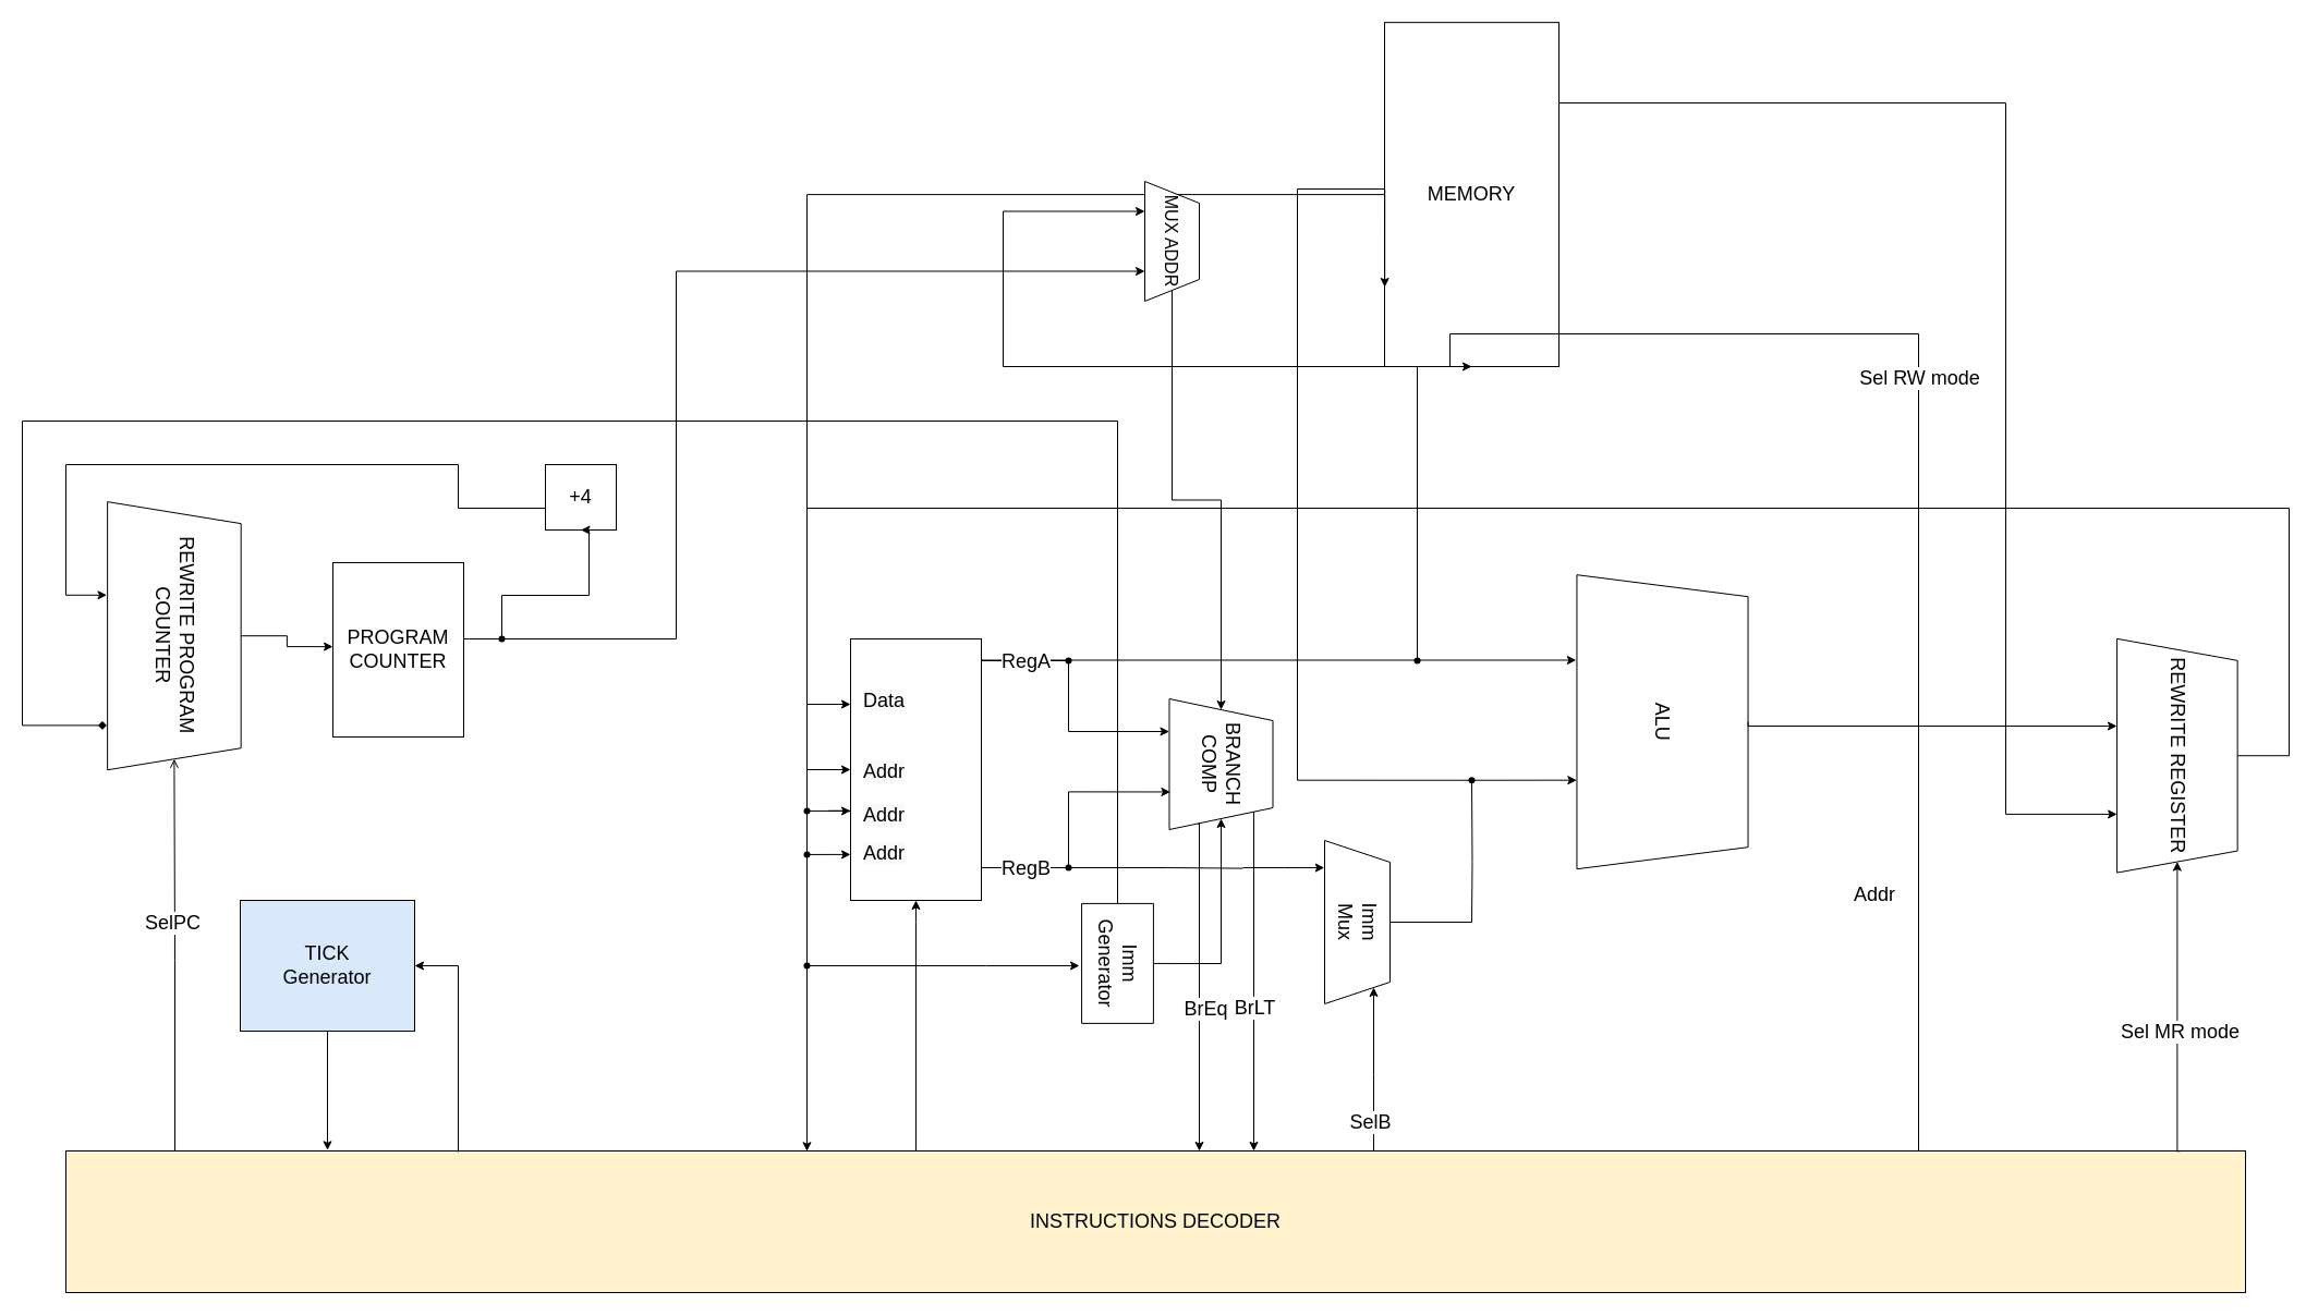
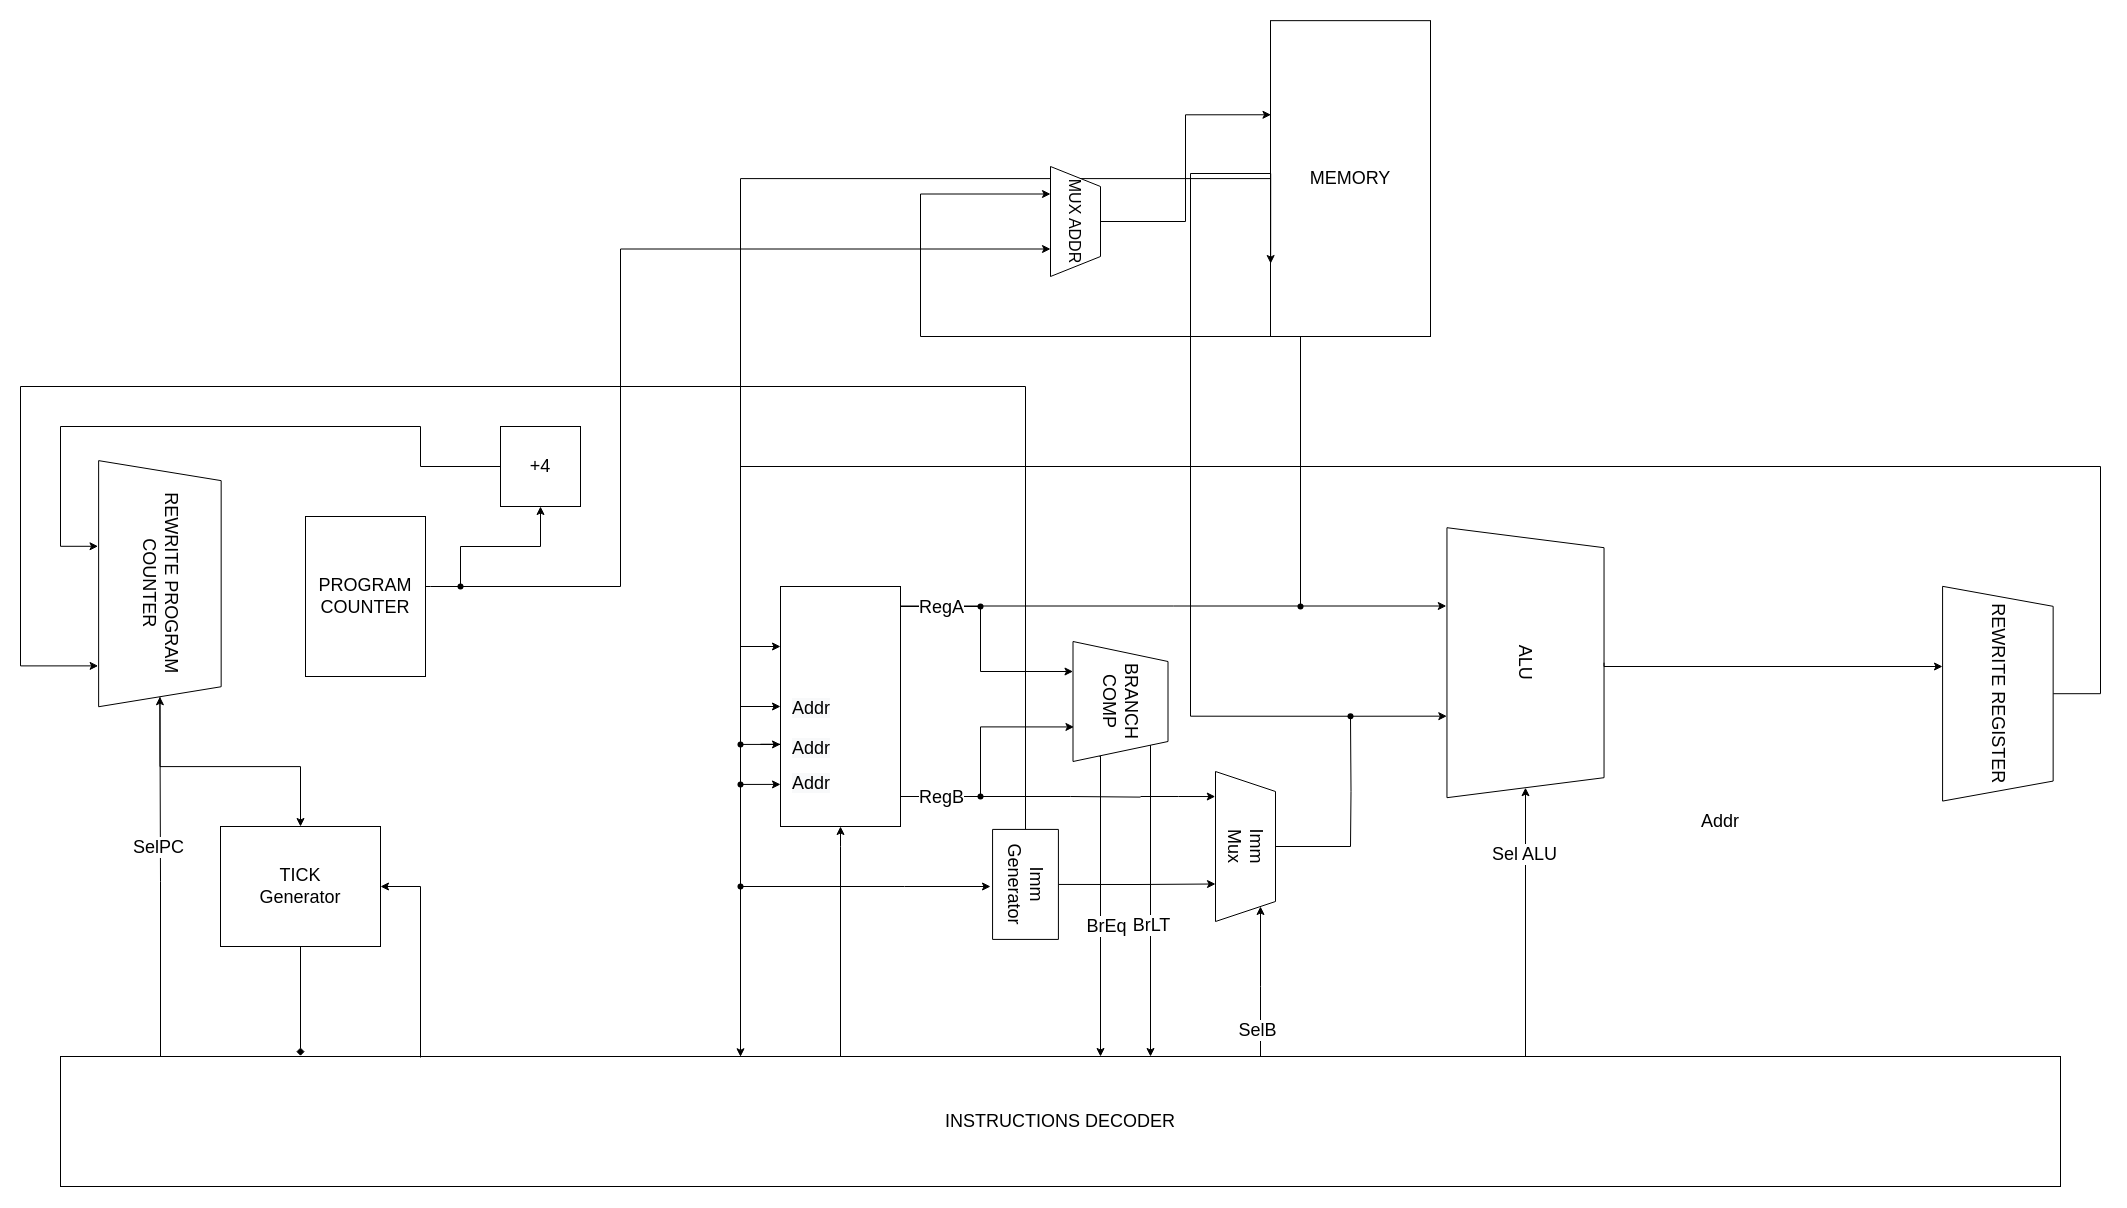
- <mxCell id="11" style="edgeStyle=orthogonalEdgeStyle;rounded=0;orthogonalLoop=1;jettySize=auto;html=1;entryX=0.75;entryY=1;entryDx=0;entryDy=0;" edge="1" parent="1" source="12" target="31"><mxGeometry relative="1" as="geometry"><mxPoint x="1840" y="766" as="targetPoint" /><Array as="points"><mxPoint x="1840" y="94" /><mxPoint x="1840" y="747" /></Array></mxGeometry></mxCell>
- <mxCell id="16" style="edgeStyle=orthogonalEdgeStyle;rounded=0;orthogonalLoop=1;jettySize=auto;html=1;fontSize=18;entryX=0.5;entryY=1;entryDx=0;entryDy=0;" parent="1" source="20" target="12" edge="1"><mxGeometry relative="1" as="geometry"><mxPoint x="1770" y="916" as="targetPoint" /><Array as="points"><mxPoint x="1760" y="306" /><mxPoint x="1330" y="306" /></Array></mxGeometry></mxCell>
- <mxCell id="17" value="Sel RW mode" style="edgeLabel;html=1;align=center;verticalAlign=middle;resizable=0;points=[];fontSize=18;" parent="16" vertex="1" connectable="0"><mxGeometry x="0.155" relative="1" as="geometry"><mxPoint as="offset" /></mxGeometry></mxCell>
- <mxCell id="23" value="+4" style="whiteSpace=wrap;html=1;aspect=fixed;fontSize=18;" parent="1" vertex="1"><mxGeometry x="500" y="426" width="65" height="60" as="geometry" /></mxCell>
+ <mxCell id="23" value="+4" style="whiteSpace=wrap;html=1;aspect=fixed;fontSize=18;" parent="1" vertex="1"><mxGeometry x="500" y="426" width="80" height="80" as="geometry" /></mxCell>
- <mxCell id="74" style="edgeStyle=orthogonalEdgeStyle;rounded=0;orthogonalLoop=1;jettySize=auto;html=1;" edge="1" parent="1" source="75" target="36"><mxGeometry relative="1" as="geometry" /></mxCell>
+ <mxCell id="74" style="edgeStyle=orthogonalEdgeStyle;rounded=0;orthogonalLoop=1;jettySize=auto;html=1;entryX=0.003;entryY=0.298;entryDx=0;entryDy=0;entryPerimeter=0;" edge="1" parent="1" source="75" target="12"><mxGeometry relative="1" as="geometry" /></mxCell>
- <mxCell id="26" style="edgeStyle=orthogonalEdgeStyle;rounded=0;orthogonalLoop=1;jettySize=auto;html=1;entryX=0;entryY=0.482;entryDx=0;entryDy=0;entryPerimeter=0;fontSize=18;" parent="1" source="27" target="21" edge="1"><mxGeometry relative="1" as="geometry" /></mxCell>
+ <mxCell id="26" style="edgeStyle=orthogonalEdgeStyle;rounded=0;orthogonalLoop=1;jettySize=auto;html=1;fontSize=18;" parent="1" source="27" target="70" edge="1"><mxGeometry relative="1" as="geometry" /></mxCell>
- <mxCell id="62" value="&lt;span style=&quot;color: rgb(0, 0, 0); font-family: Helvetica; font-size: 18px; font-style: normal; font-variant-ligatures: normal; font-variant-caps: normal; font-weight: 400; letter-spacing: normal; orphans: 2; text-align: center; text-indent: 0px; text-transform: none; widows: 2; word-spacing: 0px; -webkit-text-stroke-width: 0px; background-color: rgb(248, 249, 250); text-decoration-thickness: initial; text-decoration-style: initial; text-decoration-color: initial; float: none; display: inline !important;&quot;&gt;Data&lt;/span&gt;" style="text;whiteSpace=wrap;html=1;fontSize=18;" parent="1" vertex="1"><mxGeometry x="790" y="626" width="70" height="50" as="geometry" /></mxCell>
- <mxCell id="2" style="edgeStyle=orthogonalEdgeStyle;rounded=0;orthogonalLoop=1;jettySize=auto;html=1;fontSize=18;entryX=0.834;entryY=1.004;entryDx=0;entryDy=0;entryPerimeter=0;startArrow=none;exitX=0;exitY=0.5;exitDx=0;exitDy=0;endArrow=diamond;" parent="1" source="10" target="27" edge="1"><mxGeometry relative="1" as="geometry"><mxPoint x="70" y="666" as="targetPoint" /><Array as="points"><mxPoint x="1025" y="386" /><mxPoint x="20" y="386" /><mxPoint x="20" y="665" /></Array><mxPoint x="1020" y="776" as="sourcePoint" /></mxGeometry></mxCell>
+ <mxCell id="2" style="edgeStyle=orthogonalEdgeStyle;rounded=0;orthogonalLoop=1;jettySize=auto;html=1;fontSize=18;entryX=0.834;entryY=1.004;entryDx=0;entryDy=0;entryPerimeter=0;startArrow=none;exitX=0;exitY=0.5;exitDx=0;exitDy=0;" parent="1" source="10" target="27" edge="1"><mxGeometry relative="1" as="geometry"><mxPoint x="70" y="666" as="targetPoint" /><Array as="points"><mxPoint x="1025" y="386" /><mxPoint x="20" y="386" /><mxPoint x="20" y="665" /></Array><mxPoint x="1020" y="776" as="sourcePoint" /></mxGeometry></mxCell>
- <mxCell id="24" style="edgeStyle=orthogonalEdgeStyle;rounded=0;orthogonalLoop=1;jettySize=auto;html=1;fontSize=18;exitX=0.05;exitY=0;exitDx=0;exitDy=0;exitPerimeter=0;entryX=1;entryY=0.5;entryDx=0;entryDy=0;endArrow=open;" parent="1" source="20" target="27" edge="1"><mxGeometry relative="1" as="geometry"><mxPoint x="270" y="826" as="targetPoint" /></mxGeometry></mxCell>
+ <mxCell id="24" style="edgeStyle=orthogonalEdgeStyle;rounded=0;orthogonalLoop=1;jettySize=auto;html=1;fontSize=18;exitX=0.05;exitY=0;exitDx=0;exitDy=0;exitPerimeter=0;entryX=1;entryY=0.5;entryDx=0;entryDy=0;" parent="1" source="20" target="27" edge="1"><mxGeometry relative="1" as="geometry"><mxPoint x="270" y="826" as="targetPoint" /></mxGeometry></mxCell>
- <mxCell id="9" style="edgeStyle=orthogonalEdgeStyle;rounded=0;orthogonalLoop=1;jettySize=auto;html=1;" parent="1" source="10" target="36" edge="1"><mxGeometry relative="1" as="geometry" /></mxCell>
+ <mxCell id="9" style="edgeStyle=orthogonalEdgeStyle;rounded=0;orthogonalLoop=1;jettySize=auto;html=1;entryX=0.75;entryY=1;entryDx=0;entryDy=0;" parent="1" source="10" target="8" edge="1"><mxGeometry relative="1" as="geometry" /></mxCell>
- <mxCell id="70" value="&lt;font style=&quot;font-size: 18px;&quot;&gt;TICK&lt;br&gt;Generator&lt;/font&gt;" style="rounded=0;whiteSpace=wrap;html=1;fillColor=#dae8fc;" parent="1" vertex="1"><mxGeometry x="220" y="826" width="160" height="120" as="geometry" /></mxCell>
+ <mxCell id="70" value="&lt;font style=&quot;font-size: 18px;&quot;&gt;TICK&lt;br&gt;Generator&lt;/font&gt;" style="rounded=0;whiteSpace=wrap;html=1;" parent="1" vertex="1"><mxGeometry x="220" y="826" width="160" height="120" as="geometry" /></mxCell>
+ <mxCell id="13" style="edgeStyle=orthogonalEdgeStyle;rounded=0;orthogonalLoop=1;jettySize=auto;html=1;entryX=1;entryY=0.5;entryDx=0;entryDy=0;fontSize=18;exitX=0.75;exitY=0;exitDx=0;exitDy=0;" parent="1" source="20" target="4" edge="1"><mxGeometry x="-0.064" y="-11" relative="1" as="geometry"><Array as="points"><mxPoint x="1525" y="1056" /></Array><mxPoint as="offset" /></mxGeometry></mxCell>
+ <mxCell id="14" value="Sel ALU" style="edgeLabel;html=1;align=center;verticalAlign=middle;resizable=0;points=[];fontSize=18;" parent="13" vertex="1" connectable="0"><mxGeometry x="0.566" y="2" relative="1" as="geometry"><mxPoint as="offset" /></mxGeometry></mxCell>
- <mxCell id="29" style="edgeStyle=orthogonalEdgeStyle;rounded=0;orthogonalLoop=1;jettySize=auto;html=1;fontSize=18;entryX=1;entryY=0.5;entryDx=0;entryDy=0;exitX=0.97;exitY=0.002;exitDx=0;exitDy=0;exitPerimeter=0;" parent="1" source="20" target="31" edge="1"><mxGeometry relative="1" as="geometry"><mxPoint x="2000" y="1052" as="sourcePoint" /><mxPoint x="2090" y="826" as="targetPoint" /><Array as="points"><mxPoint x="1997" y="1056" /></Array></mxGeometry></mxCell>
- <mxCell id="30" value="Sel MR mode" style="edgeLabel;html=1;align=center;verticalAlign=middle;resizable=0;points=[];fontSize=18;" parent="29" vertex="1" connectable="0"><mxGeometry x="-0.13" y="-2" relative="1" as="geometry"><mxPoint y="5" as="offset" /></mxGeometry></mxCell>
- <mxCell id="68" style="edgeStyle=orthogonalEdgeStyle;rounded=0;orthogonalLoop=1;jettySize=auto;html=1;entryX=0.12;entryY=-0.005;entryDx=0;entryDy=0;entryPerimeter=0;fontSize=18;" parent="1" source="70" target="20" edge="1"><mxGeometry relative="1" as="geometry" /></mxCell>
+ <mxCell id="68" style="edgeStyle=orthogonalEdgeStyle;rounded=0;orthogonalLoop=1;jettySize=auto;html=1;entryX=0.12;entryY=-0.005;entryDx=0;entryDy=0;entryPerimeter=0;fontSize=18;endArrow=diamond;" parent="1" source="70" target="20" edge="1"><mxGeometry relative="1" as="geometry" /></mxCell>
- <mxCell id="20" value="INSTRUCTIONS DECODER" style="rounded=0;whiteSpace=wrap;html=1;fontSize=18;fillColor=#fff2cc;" parent="1" vertex="1"><mxGeometry x="60" y="1056" width="2000" height="130" as="geometry" /></mxCell>
+ <mxCell id="20" value="INSTRUCTIONS DECODER" style="rounded=0;whiteSpace=wrap;html=1;fontSize=18;" parent="1" vertex="1"><mxGeometry x="60" y="1056" width="2000" height="130" as="geometry" /></mxCell>
